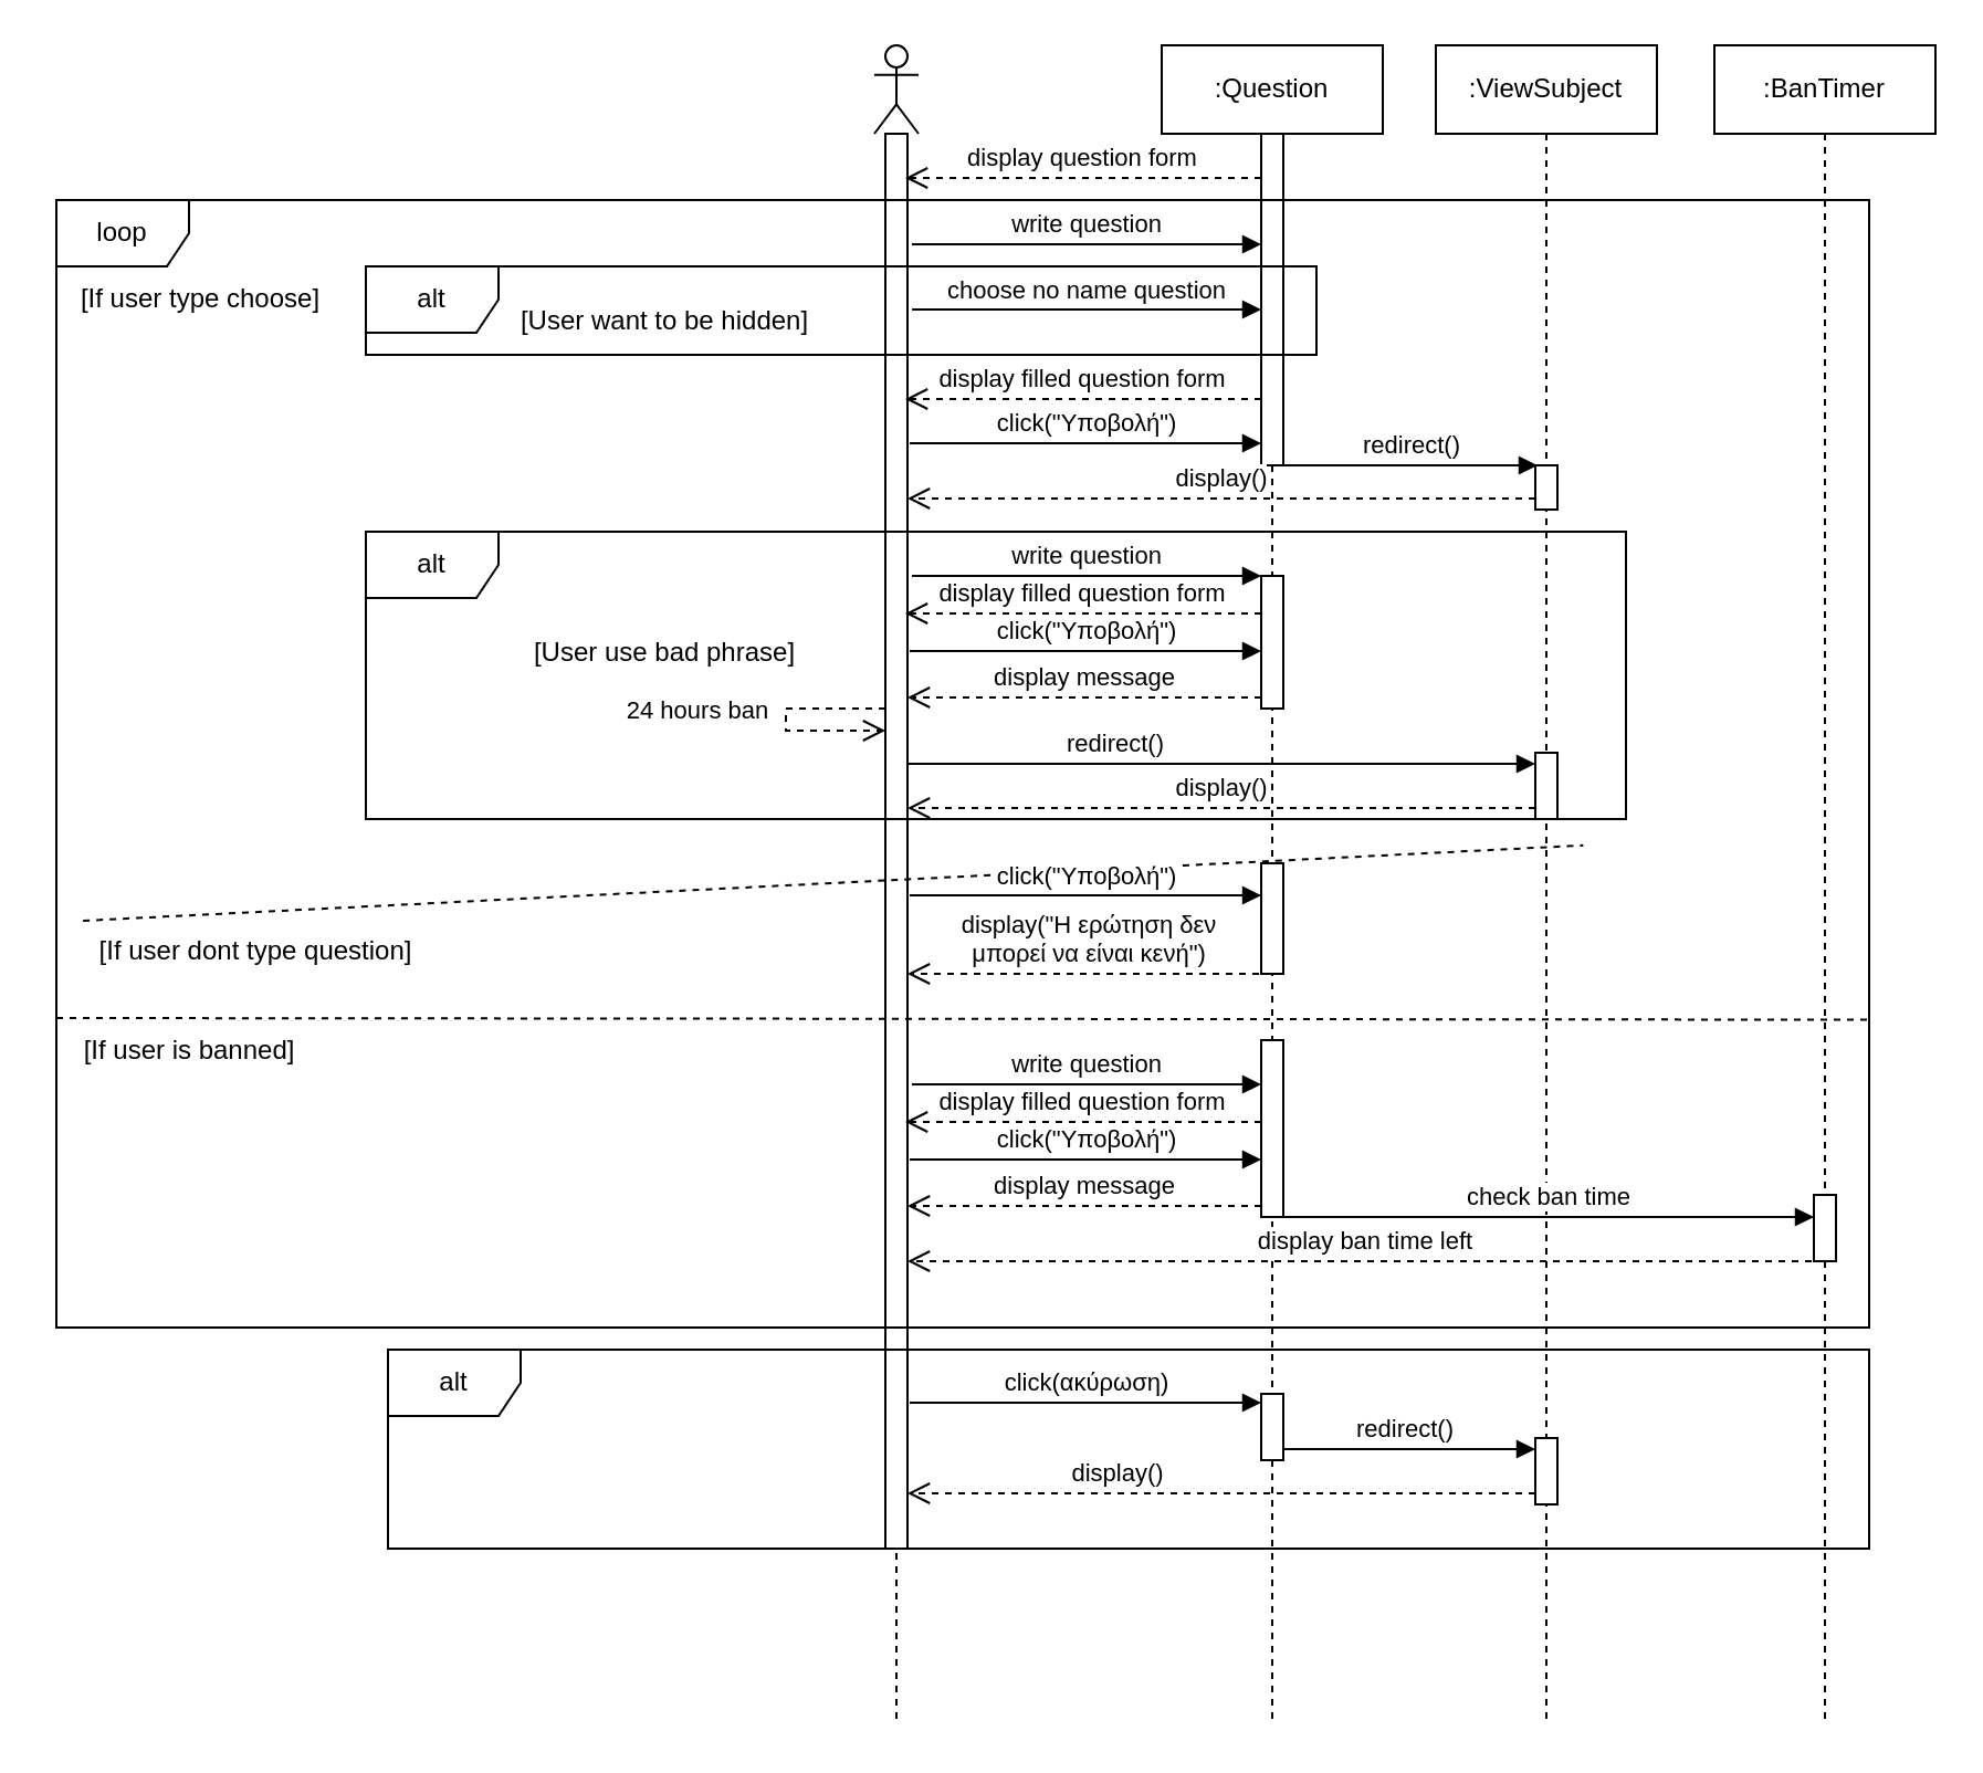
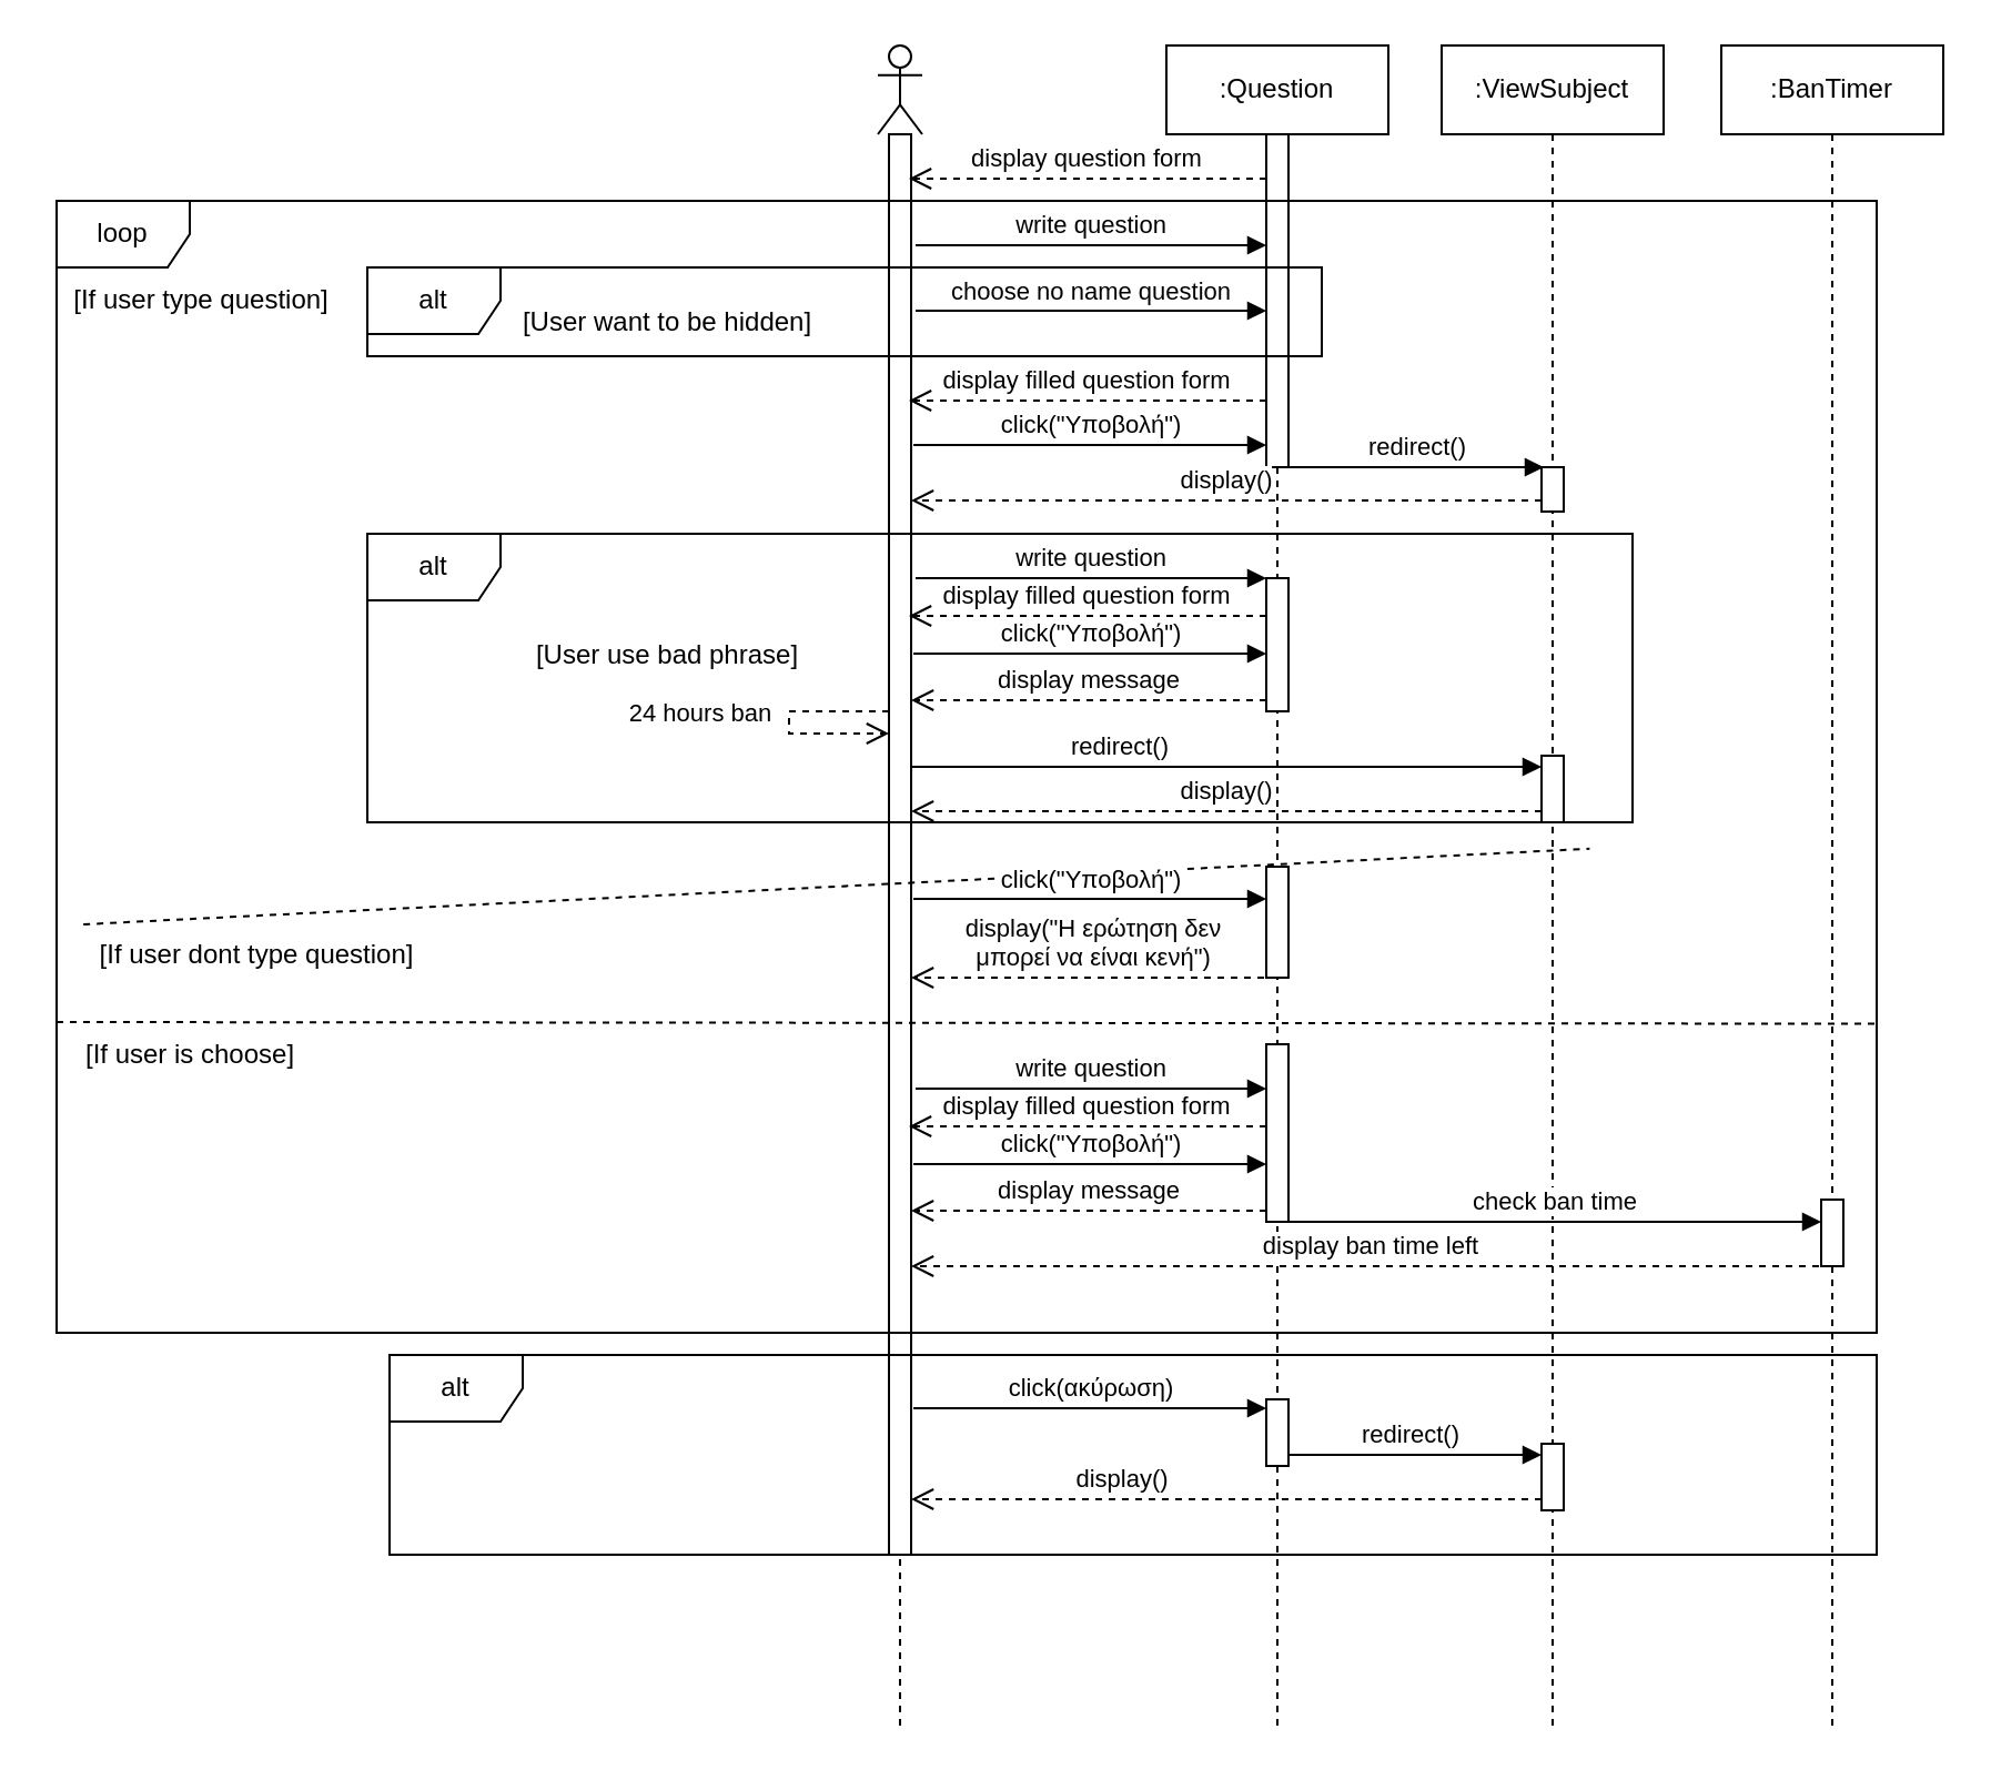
- <mxCell id="14" value="[If user type choose]" style="text;html=1;align=center;verticalAlign=middle;resizable=0;points=[];autosize=1;strokeColor=none;fillColor=none;" parent="1" vertex="1"><mxGeometry x="20" y="120" width="140" height="30" as="geometry" /></mxCell>
+ <mxCell id="14" value="[If user type question]" style="text;html=1;align=center;verticalAlign=middle;resizable=0;points=[];autosize=1;strokeColor=none;fillColor=none;" parent="1" vertex="1"><mxGeometry x="20" y="120" width="140" height="30" as="geometry" /></mxCell>
- <mxCell id="42" value="[If user is banned]" style="text;html=1;align=center;verticalAlign=middle;resizable=0;points=[];autosize=1;strokeColor=none;fillColor=none;" vertex="1" parent="1"><mxGeometry x="25" y="460" width="120" height="30" as="geometry" /></mxCell>
+ <mxCell id="42" value="[If user is choose]" style="text;html=1;align=center;verticalAlign=middle;resizable=0;points=[];autosize=1;strokeColor=none;fillColor=none;" vertex="1" parent="1"><mxGeometry x="25" y="460" width="120" height="30" as="geometry" /></mxCell>
